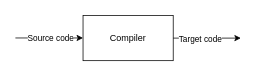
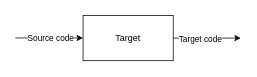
- <mxCell id="2" value="Compiler" style="rounded=0;whiteSpace=wrap;html=1;" vertex="1" parent="1"><mxGeometry x="110" y="20" width="120" height="60" as="geometry" /></mxCell>
+ <mxCell id="2" value="Target" style="rounded=0;whiteSpace=wrap;html=1;" vertex="1" parent="1"><mxGeometry x="110" y="20" width="120" height="60" as="geometry" /></mxCell>
